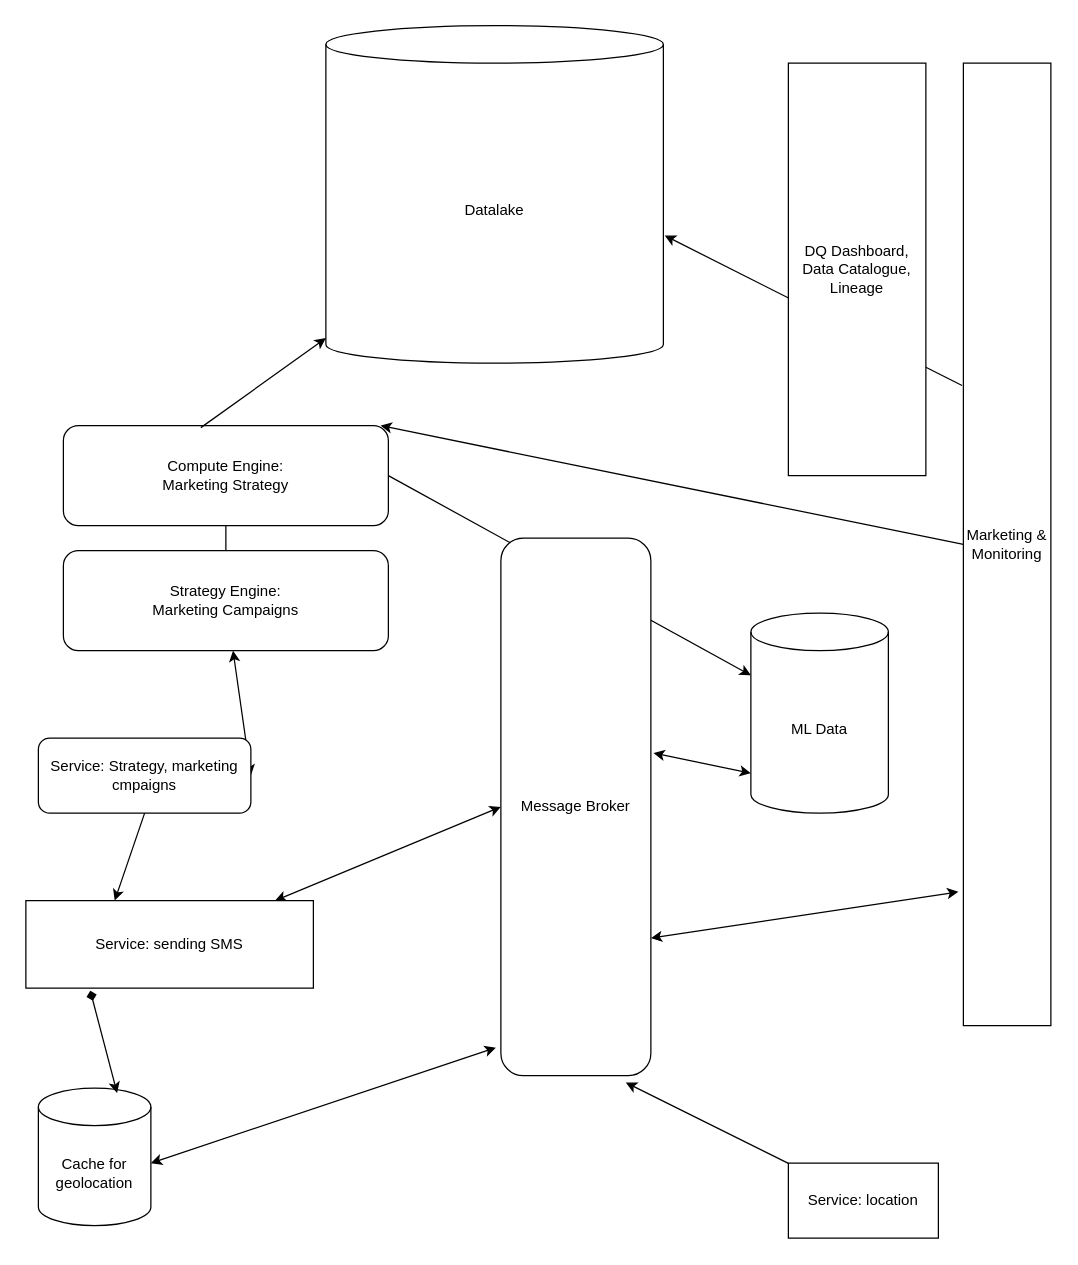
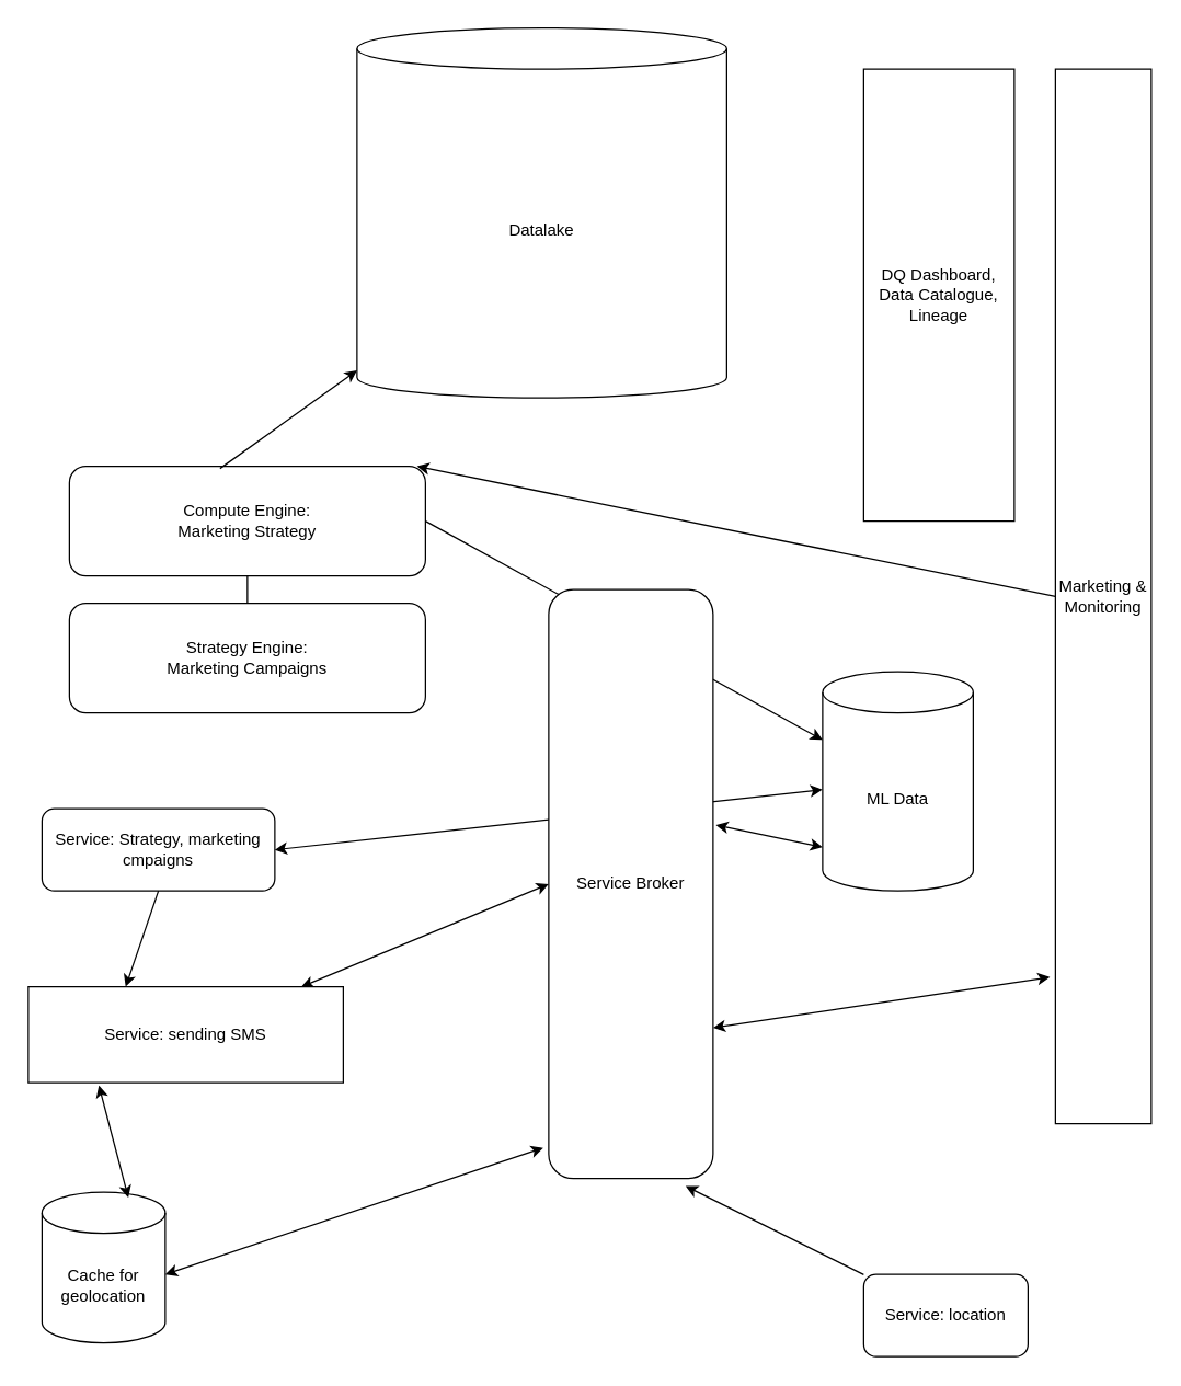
- <mxCell id="13" value="" style="endArrow=classic;html=1;rounded=0;exitX=-0.015;exitY=0.335;exitDx=0;exitDy=0;exitPerimeter=0;entryX=1.004;entryY=0.622;entryDx=0;entryDy=0;entryPerimeter=0;" edge="1" parent="1" source="11" target="2"><mxGeometry width="50" height="50" relative="1" as="geometry"><mxPoint x="570" y="230" as="sourcePoint" /><mxPoint x="620" y="180" as="targetPoint" /></mxGeometry></mxCell>
- <mxCell id="9" value="" style="endArrow=classic;startArrow=classic;html=1;rounded=0;exitX=1;exitY=0.5;exitDx=0;exitDy=0;" edge="1" parent="1" source="14" target="24"><mxGeometry width="50" height="50" relative="1" as="geometry"><mxPoint x="310.01" y="540" as="sourcePoint" /><mxPoint x="460" y="470" as="targetPoint" /></mxGeometry></mxCell>
+ <mxCell id="9" value="" style="endArrow=classic;startArrow=classic;html=1;rounded=0;exitX=1;exitY=0.5;exitDx=0;exitDy=0;" edge="1" parent="1" source="14" target="7"><mxGeometry width="50" height="50" relative="1" as="geometry"><mxPoint x="310.01" y="540" as="sourcePoint" /><mxPoint x="460" y="470" as="targetPoint" /></mxGeometry></mxCell>
- <mxCell id="17" value="Message Broker" style="rounded=1;whiteSpace=wrap;html=1;" vertex="1" parent="1"><mxGeometry x="400" y="430" width="120" height="430" as="geometry" /></mxCell>
+ <mxCell id="17" value="Service Broker" style="rounded=1;whiteSpace=wrap;html=1;" vertex="1" parent="1"><mxGeometry x="400" y="430" width="120" height="430" as="geometry" /></mxCell>
- <mxCell id="10" value="" style="endArrow=diamond;startArrow=classic;html=1;rounded=0;exitX=0.7;exitY=0.036;exitDx=0;exitDy=0;exitPerimeter=0;entryX=0.224;entryY=1.029;entryDx=0;entryDy=0;entryPerimeter=0;" edge="1" parent="1" source="4" target="20"><mxGeometry width="50" height="50" relative="1" as="geometry"><mxPoint x="130" y="660" as="sourcePoint" /><mxPoint x="160" y="690" as="targetPoint" /></mxGeometry></mxCell>
+ <mxCell id="10" value="" style="endArrow=classic;startArrow=classic;html=1;rounded=0;exitX=0.7;exitY=0.036;exitDx=0;exitDy=0;exitPerimeter=0;entryX=0.224;entryY=1.029;entryDx=0;entryDy=0;entryPerimeter=0;" edge="1" parent="1" source="4" target="20"><mxGeometry width="50" height="50" relative="1" as="geometry"><mxPoint x="130" y="660" as="sourcePoint" /><mxPoint x="160" y="690" as="targetPoint" /></mxGeometry></mxCell>
- <mxCell id="3" value="Service: location" style="rounded=0;whiteSpace=wrap;html=1;" vertex="1" parent="1"><mxGeometry x="630" y="930" width="120" height="60" as="geometry" /></mxCell>
+ <mxCell id="3" value="Service: location" style="whiteSpace=wrap;html=1;rounded=1;" vertex="1" parent="1"><mxGeometry x="630" y="930" width="120" height="60" as="geometry" /></mxCell>
